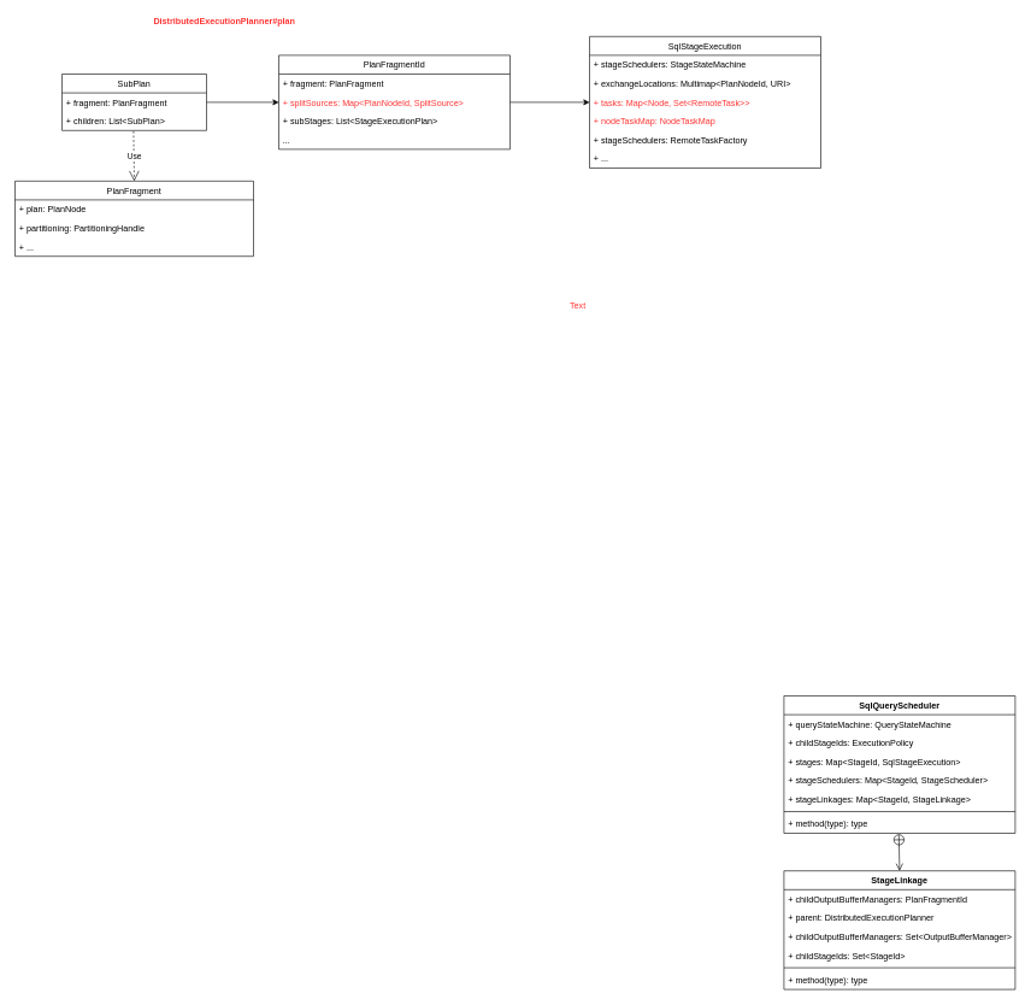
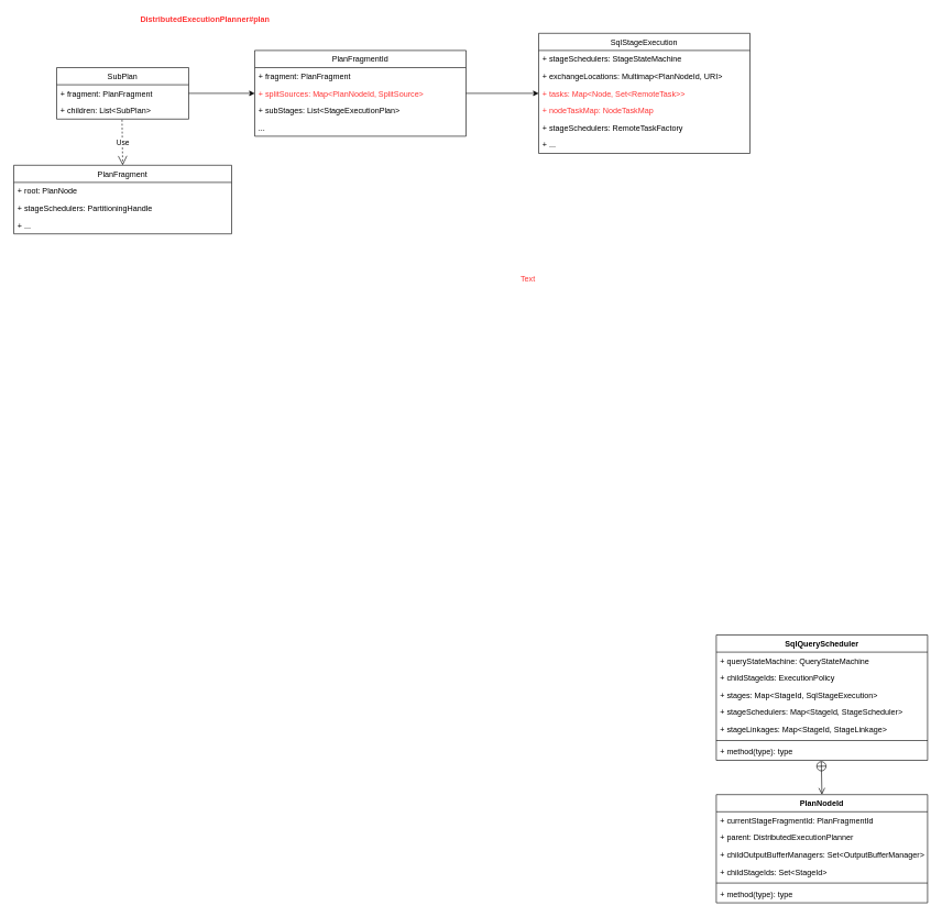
- <mxCell id="12" value="+ plan: PlanNode" style="text;strokeColor=none;fillColor=none;align=left;verticalAlign=top;spacingLeft=4;spacingRight=4;overflow=hidden;rotatable=0;points=[[0,0.5],[1,0.5]];portConstraint=eastwest;" vertex="1" parent="11"><mxGeometry y="26" width="330" height="26" as="geometry" /></mxCell>
+ <mxCell id="12" value="+ root: PlanNode" style="text;strokeColor=none;fillColor=none;align=left;verticalAlign=top;spacingLeft=4;spacingRight=4;overflow=hidden;rotatable=0;points=[[0,0.5],[1,0.5]];portConstraint=eastwest;" vertex="1" parent="11"><mxGeometry y="26" width="330" height="26" as="geometry" /></mxCell>
- <mxCell id="13" value="+ partitioning: PartitioningHandle" style="text;strokeColor=none;fillColor=none;align=left;verticalAlign=top;spacingLeft=4;spacingRight=4;overflow=hidden;rotatable=0;points=[[0,0.5],[1,0.5]];portConstraint=eastwest;" vertex="1" parent="11"><mxGeometry y="52" width="330" height="26" as="geometry" /></mxCell>
+ <mxCell id="13" value="+ stageSchedulers: PartitioningHandle" style="text;strokeColor=none;fillColor=none;align=left;verticalAlign=top;spacingLeft=4;spacingRight=4;overflow=hidden;rotatable=0;points=[[0,0.5],[1,0.5]];portConstraint=eastwest;" vertex="1" parent="11"><mxGeometry y="52" width="330" height="26" as="geometry" /></mxCell>
- <mxCell id="31" value="StageLinkage" style="swimlane;fontStyle=1;align=center;verticalAlign=top;childLayout=stackLayout;horizontal=1;startSize=26;horizontalStack=0;resizeParent=1;resizeParentMax=0;resizeLast=0;collapsible=1;marginBottom=0;" vertex="1" parent="1"><mxGeometry x="1084" y="1204" width="320" height="164" as="geometry" /></mxCell>
+ <mxCell id="31" value="PlanNodeId" style="swimlane;fontStyle=1;align=center;verticalAlign=top;childLayout=stackLayout;horizontal=1;startSize=26;horizontalStack=0;resizeParent=1;resizeParentMax=0;resizeLast=0;collapsible=1;marginBottom=0;" vertex="1" parent="1"><mxGeometry x="1084" y="1204" width="320" height="164" as="geometry" /></mxCell>
- <mxCell id="32" value="+ childOutputBufferManagers: PlanFragmentId" style="text;strokeColor=none;fillColor=none;align=left;verticalAlign=top;spacingLeft=4;spacingRight=4;overflow=hidden;rotatable=0;points=[[0,0.5],[1,0.5]];portConstraint=eastwest;" vertex="1" parent="31"><mxGeometry y="26" width="320" height="26" as="geometry" /></mxCell>
+ <mxCell id="32" value="+ currentStageFragmentId: PlanFragmentId" style="text;strokeColor=none;fillColor=none;align=left;verticalAlign=top;spacingLeft=4;spacingRight=4;overflow=hidden;rotatable=0;points=[[0,0.5],[1,0.5]];portConstraint=eastwest;" vertex="1" parent="31"><mxGeometry y="26" width="320" height="26" as="geometry" /></mxCell>
